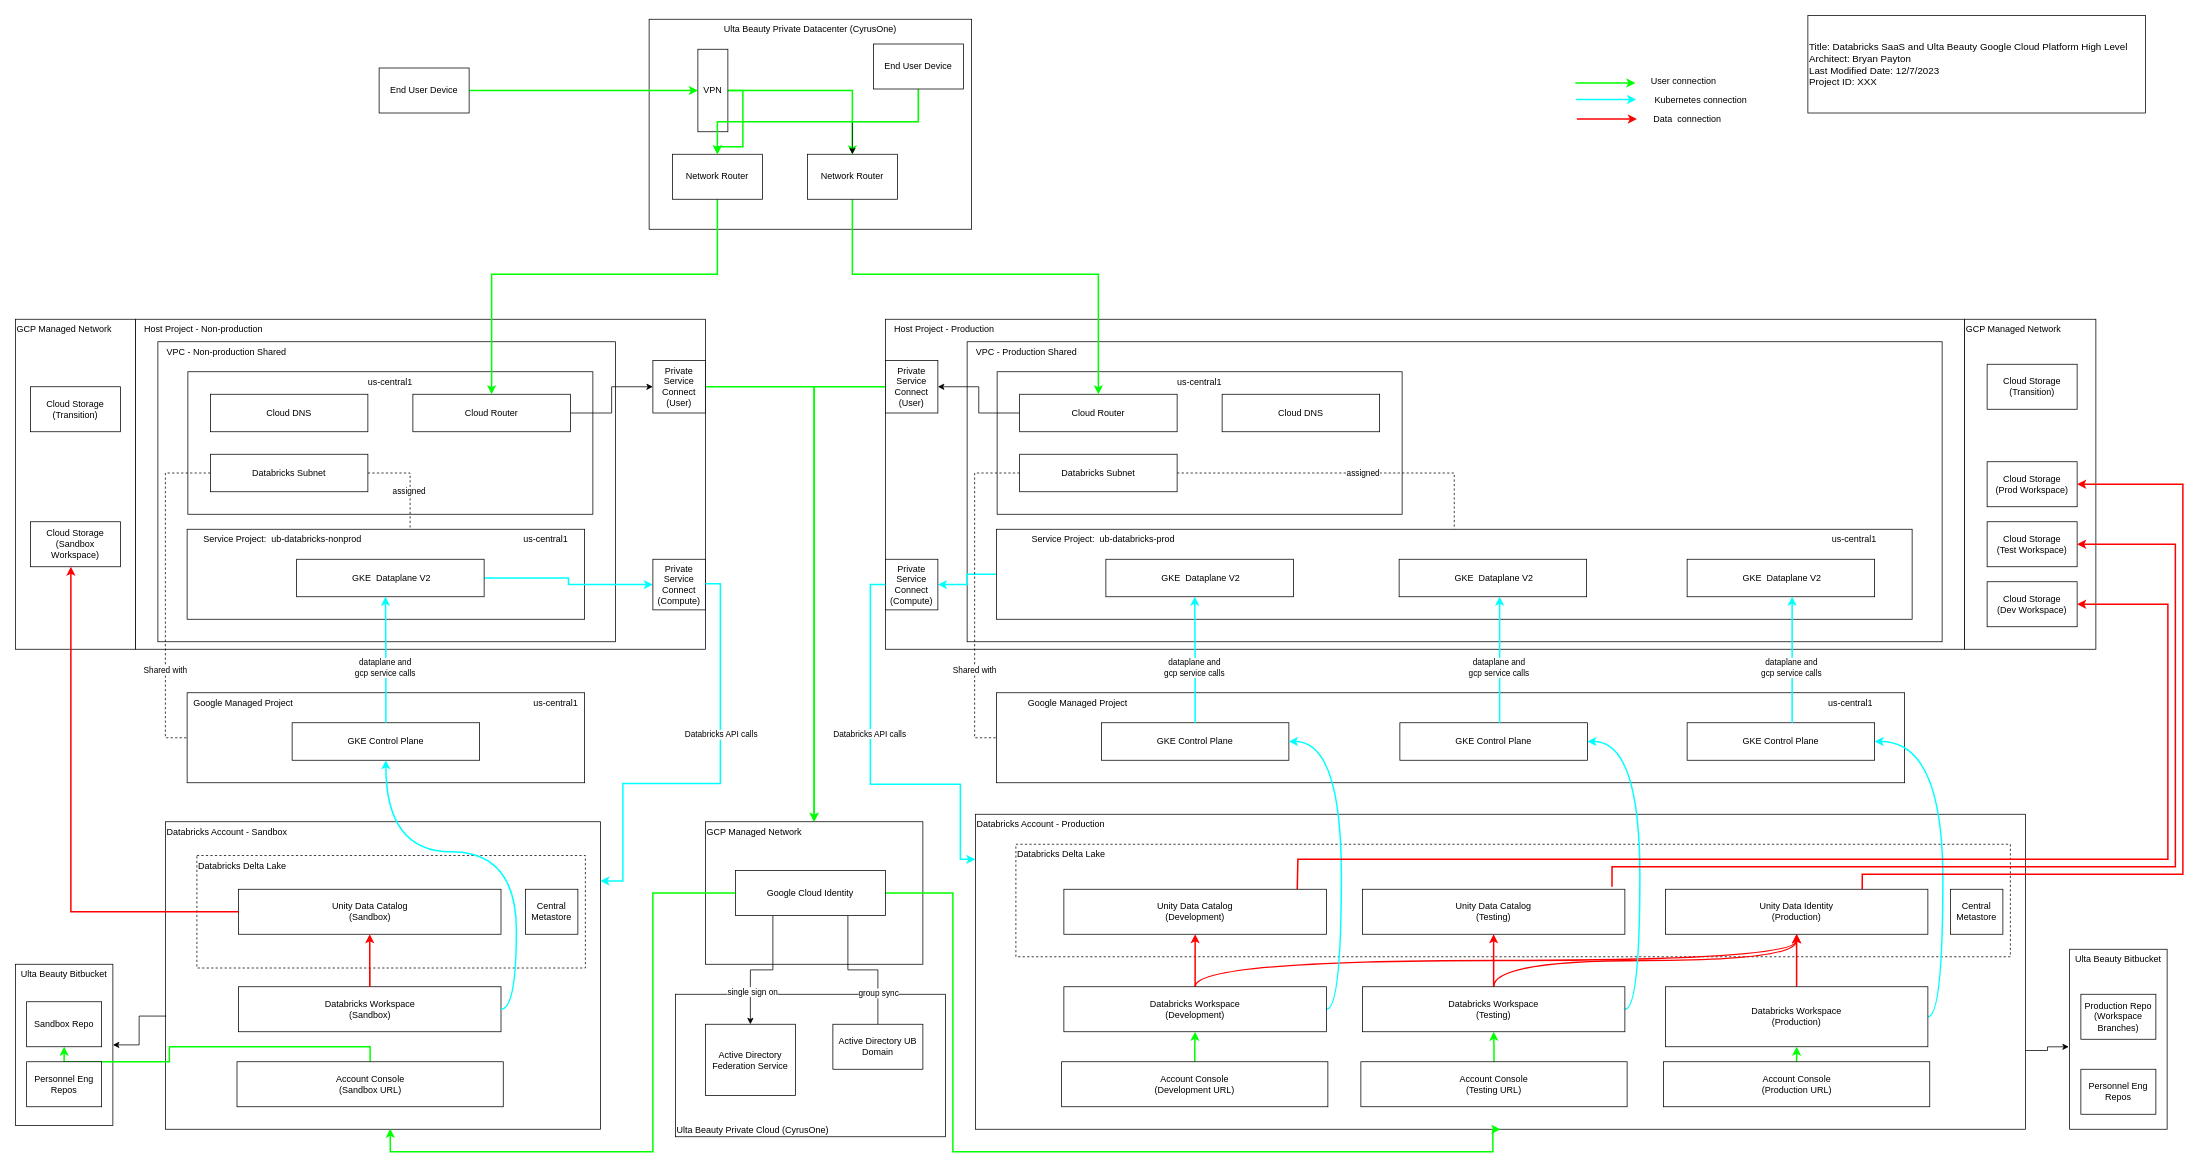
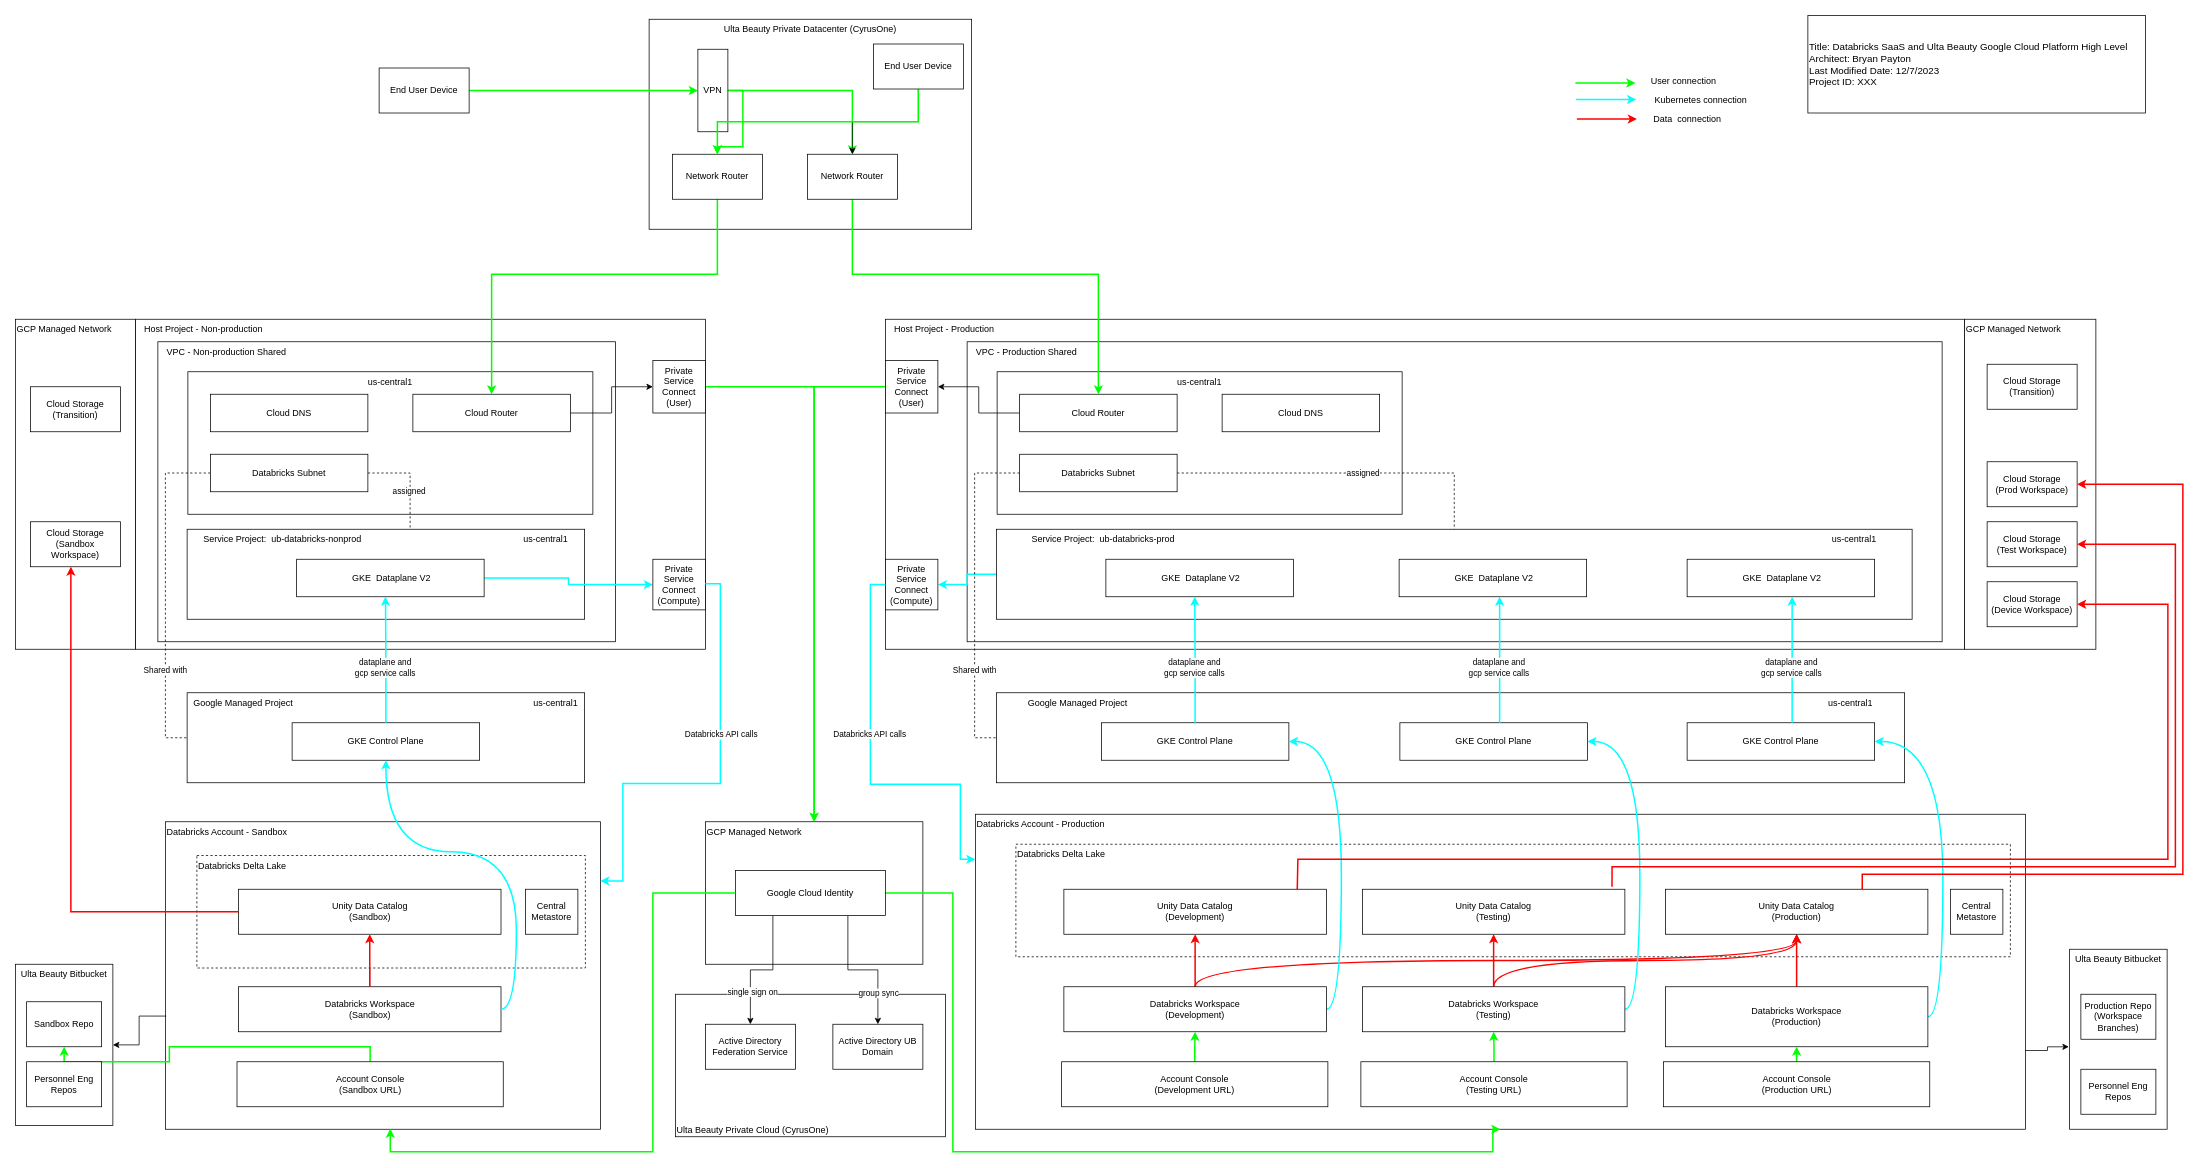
- <mxCell id="55" value="Cloud Storage&lt;br&gt;(Dev Workspace)" style="rounded=0;whiteSpace=wrap;html=1;" vertex="1" parent="1"><mxGeometry x="2649" y="775" width="120" height="60" as="geometry" /></mxCell>
+ <mxCell id="55" value="Cloud Storage&lt;br&gt;(Device Workspace)" style="rounded=0;whiteSpace=wrap;html=1;" vertex="1" parent="1"><mxGeometry x="2649" y="775" width="120" height="60" as="geometry" /></mxCell>
- <mxCell id="93" value="Unity Data Identity&lt;br&gt;(Production)" style="rounded=0;whiteSpace=wrap;html=1;" vertex="1" parent="1"><mxGeometry x="2220" y="1185" width="350" height="60" as="geometry" /></mxCell>
+ <mxCell id="93" value="Unity Data Catalog&lt;br&gt;(Production)" style="rounded=0;whiteSpace=wrap;html=1;" vertex="1" parent="1"><mxGeometry x="2220" y="1185" width="350" height="60" as="geometry" /></mxCell>
- <mxCell id="103" style="edgeStyle=orthogonalEdgeStyle;rounded=0;orthogonalLoop=1;jettySize=auto;html=1;exitX=0.75;exitY=1;exitDx=0;exitDy=0;entryX=0.5;entryY=0;entryDx=0;entryDy=0;endArrow=none;" edge="1" parent="1" source="106" target="108"><mxGeometry relative="1" as="geometry" /></mxCell>
+ <mxCell id="103" style="edgeStyle=orthogonalEdgeStyle;rounded=0;orthogonalLoop=1;jettySize=auto;html=1;exitX=0.75;exitY=1;exitDx=0;exitDy=0;entryX=0.5;entryY=0;entryDx=0;entryDy=0;" edge="1" parent="1" source="106" target="108"><mxGeometry relative="1" as="geometry" /></mxCell>
- <mxCell id="107" value="Active Directory Federation Service" style="rounded=0;whiteSpace=wrap;html=1;" vertex="1" parent="1"><mxGeometry x="940" y="1365" width="120" height="95" as="geometry" /></mxCell>
+ <mxCell id="107" value="Active Directory Federation Service" style="rounded=0;whiteSpace=wrap;html=1;" vertex="1" parent="1"><mxGeometry x="940" y="1365" width="120" height="60" as="geometry" /></mxCell>
